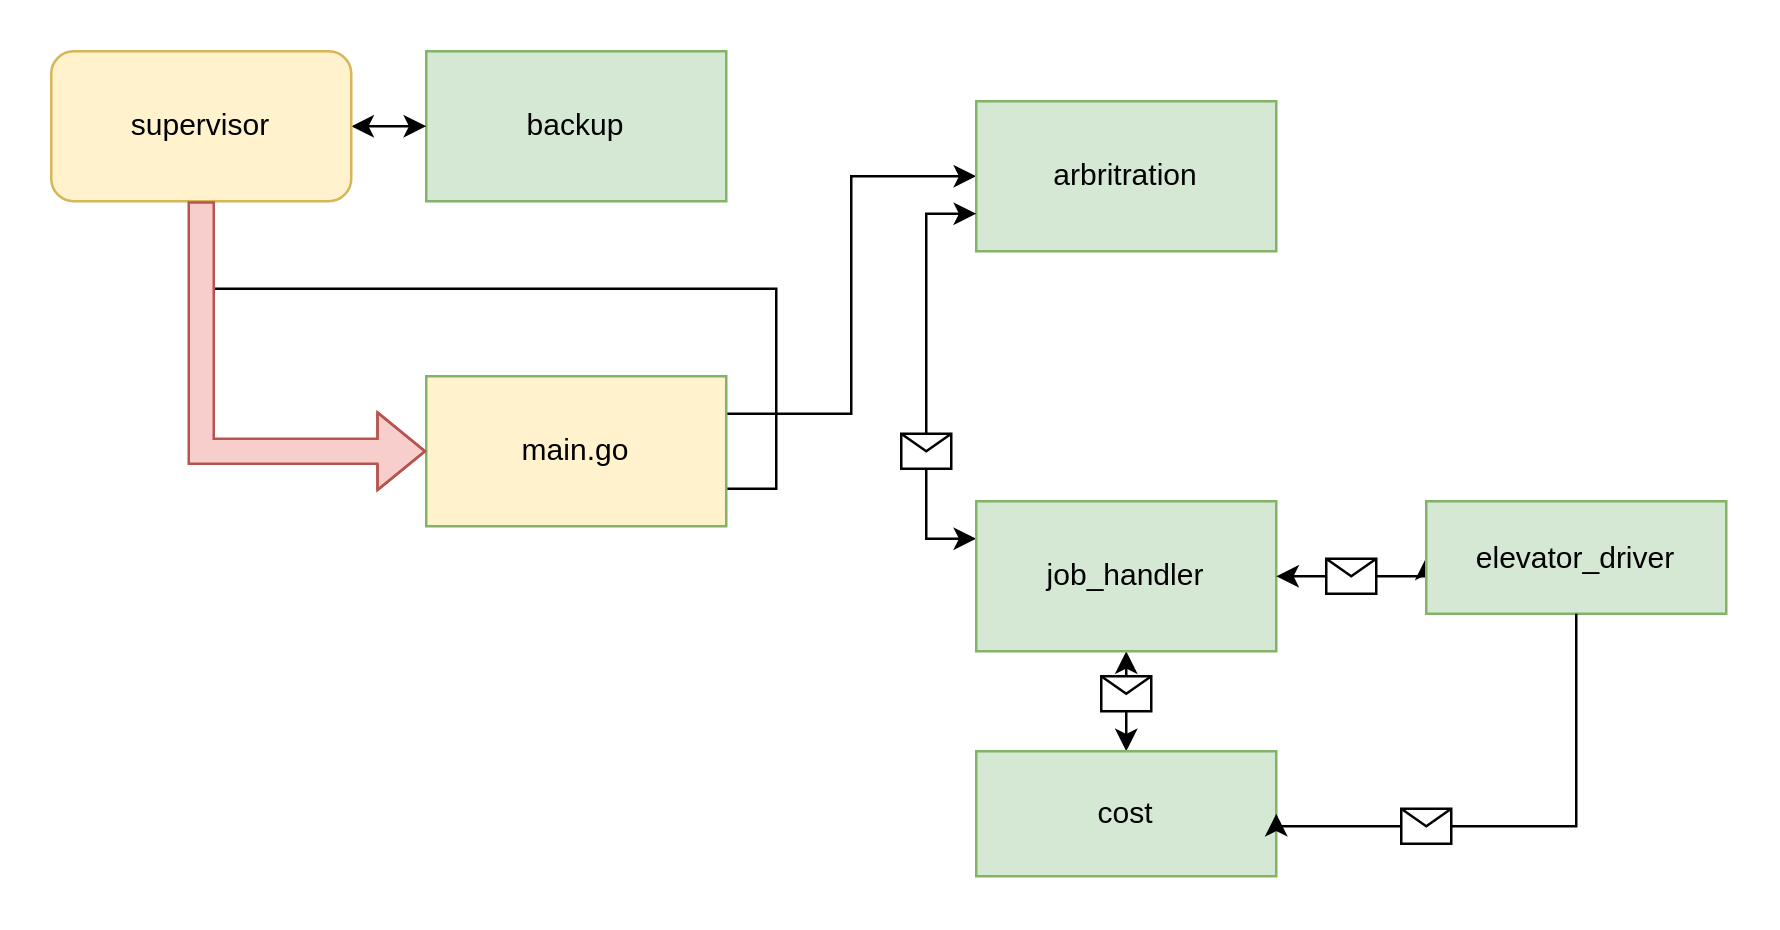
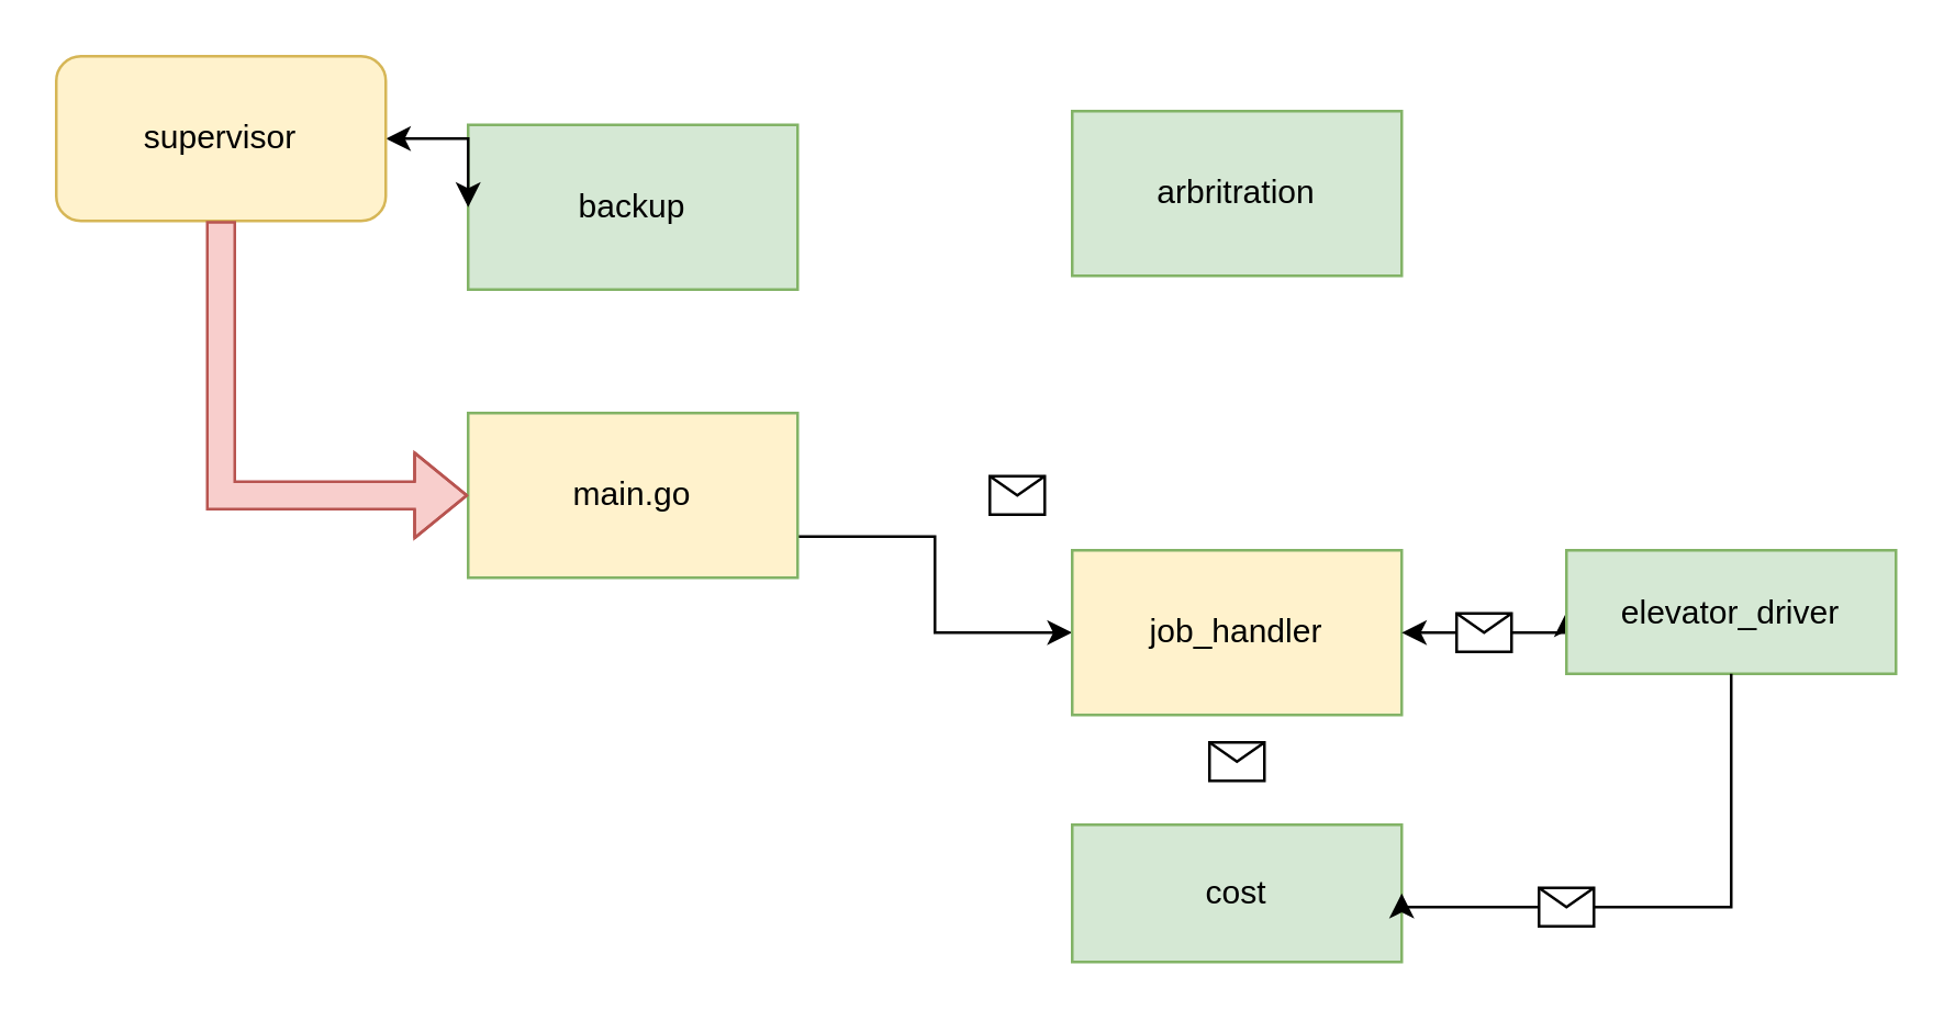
- <mxCell id="5" value="backup" style="rounded=0;whiteSpace=wrap;html=1;fillColor=#d5e8d4;strokeColor=#82b366;" parent="1" vertex="1"><mxGeometry x="170" y="20" width="120" height="60" as="geometry" /></mxCell>
+ <mxCell id="5" value="backup" style="rounded=0;whiteSpace=wrap;html=1;fillColor=#d5e8d4;strokeColor=#82b366;" parent="1" vertex="1"><mxGeometry x="170" y="45" width="120" height="60" as="geometry" /></mxCell>
- <mxCell id="2" style="edgeStyle=orthogonalEdgeStyle;rounded=0;orthogonalLoop=1;jettySize=auto;html=1;exitX=1;exitY=0.25;exitDx=0;exitDy=0;entryX=0;entryY=0.5;entryDx=0;entryDy=0;startArrow=none;startFill=0;" parent="1" source="4" target="8" edge="1"><mxGeometry relative="1" as="geometry" /></mxCell>
- <mxCell id="3" style="edgeStyle=orthogonalEdgeStyle;rounded=0;orthogonalLoop=1;jettySize=auto;html=1;exitX=1;exitY=0.75;exitDx=0;exitDy=0;startArrow=none;startFill=0;" parent="1" source="4" target="7" edge="1"><mxGeometry relative="1" as="geometry" /></mxCell>
+ <mxCell id="3" style="edgeStyle=orthogonalEdgeStyle;rounded=0;orthogonalLoop=1;jettySize=auto;html=1;exitX=1;exitY=0.75;exitDx=0;exitDy=0;entryX=0;entryY=0.5;entryDx=0;entryDy=0;startArrow=none;startFill=0;" parent="1" source="4" target="12" edge="1"><mxGeometry relative="1" as="geometry" /></mxCell>
- <mxCell id="9" style="edgeStyle=orthogonalEdgeStyle;rounded=0;orthogonalLoop=1;jettySize=auto;html=1;exitX=0;exitY=0.25;exitDx=0;exitDy=0;entryX=0;entryY=0.75;entryDx=0;entryDy=0;startArrow=classic;startFill=1;" parent="1" source="12" target="8" edge="1"><mxGeometry relative="1" as="geometry" /></mxCell>
- <mxCell id="12" value="job_handler" style="rounded=0;whiteSpace=wrap;html=1;fillColor=#d5e8d4;strokeColor=#82b366;" parent="1" vertex="1"><mxGeometry x="390" y="200" width="120" height="60" as="geometry" /></mxCell>
+ <mxCell id="12" value="job_handler" style="rounded=0;whiteSpace=wrap;html=1;fillColor=#fff2cc;strokeColor=#82b366;" parent="1" vertex="1"><mxGeometry x="390" y="200" width="120" height="60" as="geometry" /></mxCell>
- <mxCell id="10" style="edgeStyle=orthogonalEdgeStyle;rounded=0;orthogonalLoop=1;jettySize=auto;html=1;exitX=0.5;exitY=1;exitDx=0;exitDy=0;entryX=0.5;entryY=0;entryDx=0;entryDy=0;startArrow=classic;startFill=1;" edge="1" parent="1" source="12" target="13"><mxGeometry relative="1" as="geometry" /></mxCell>
